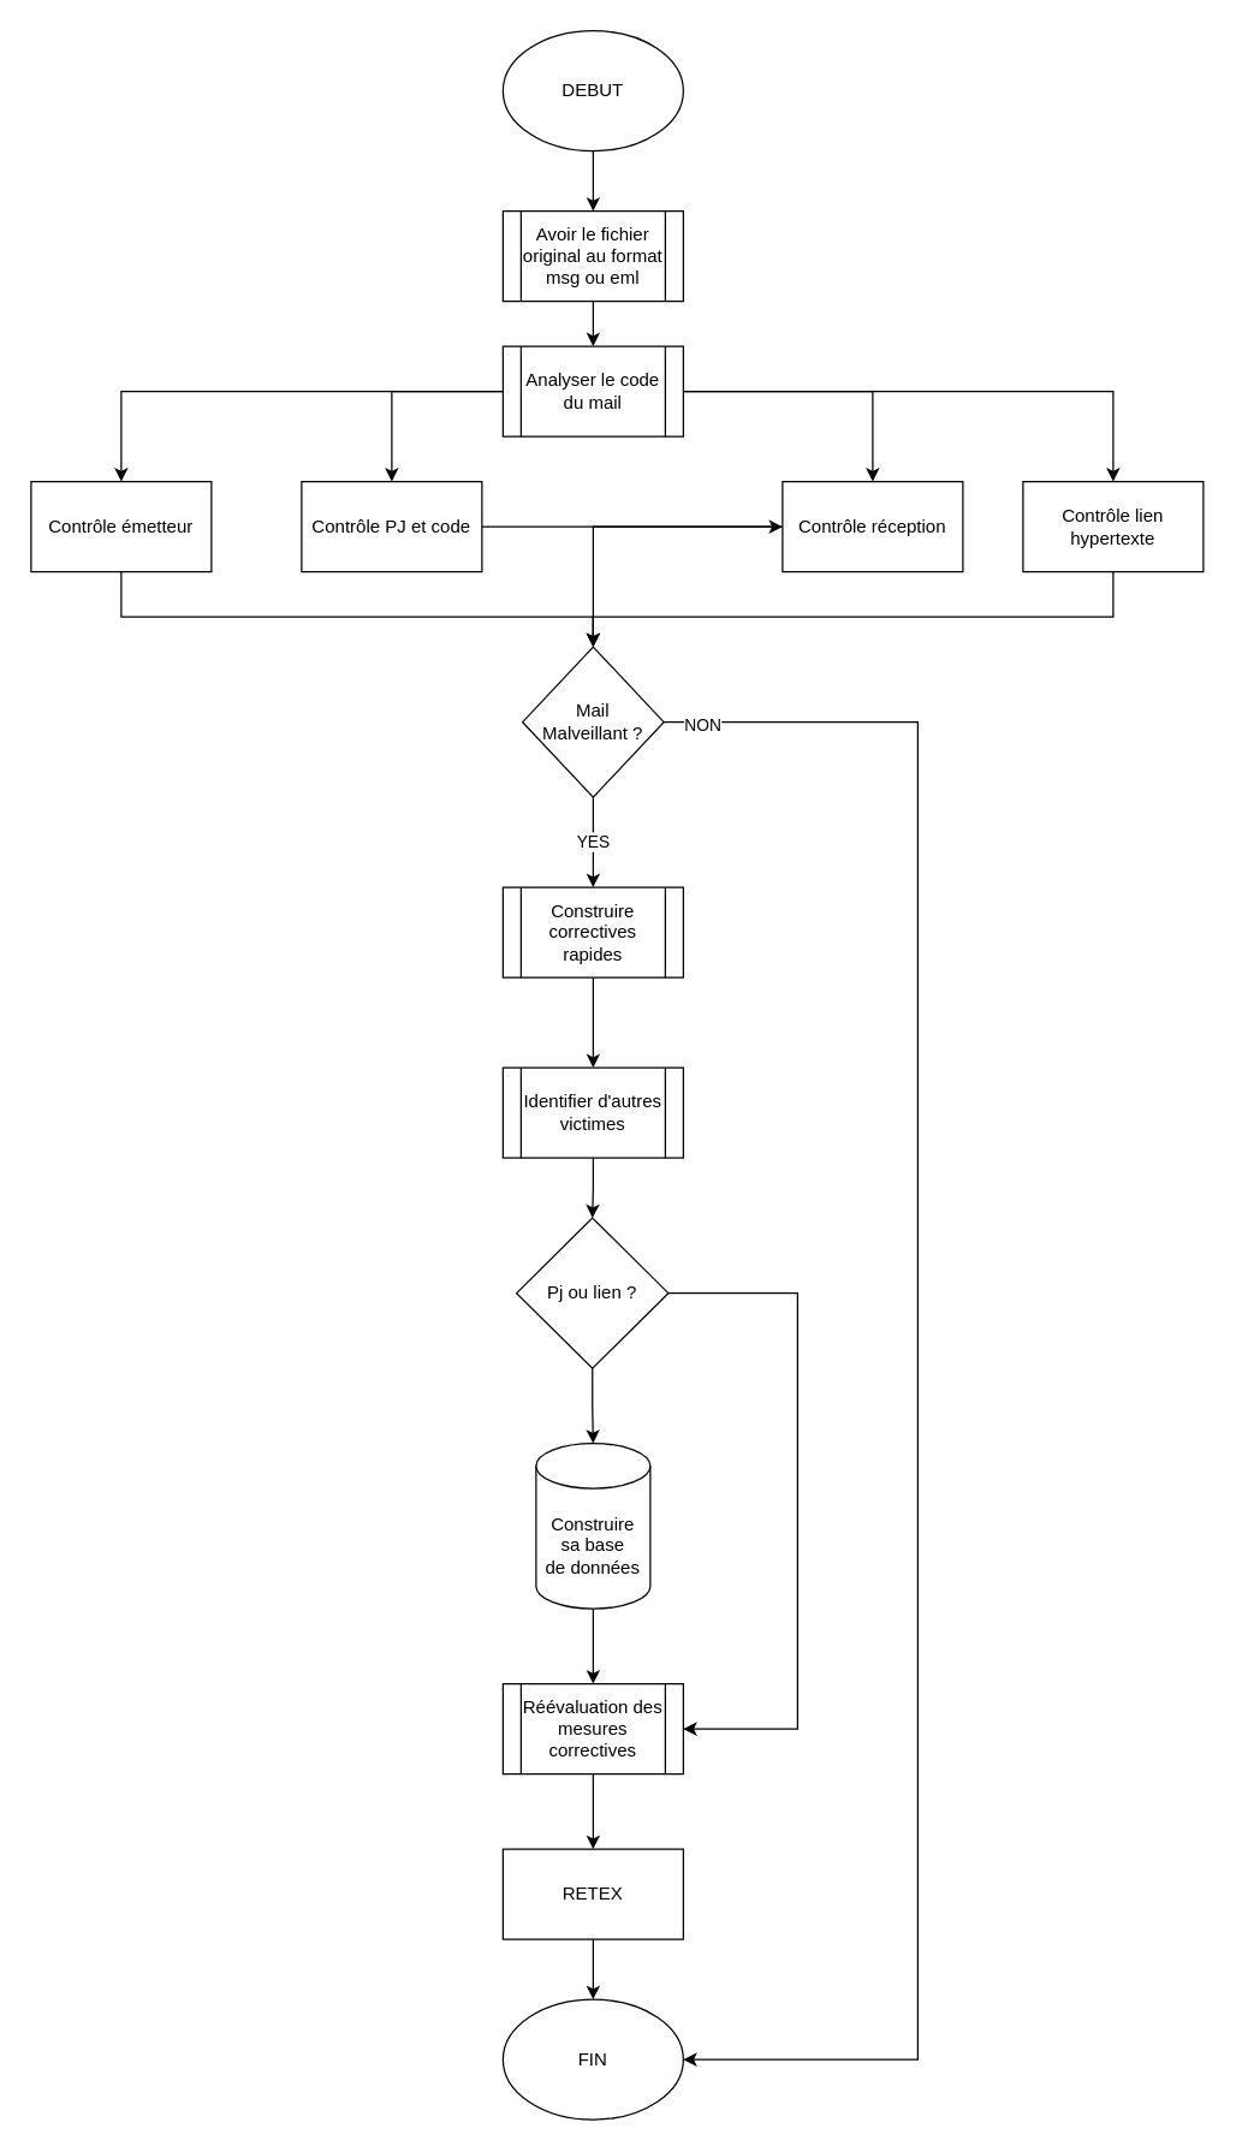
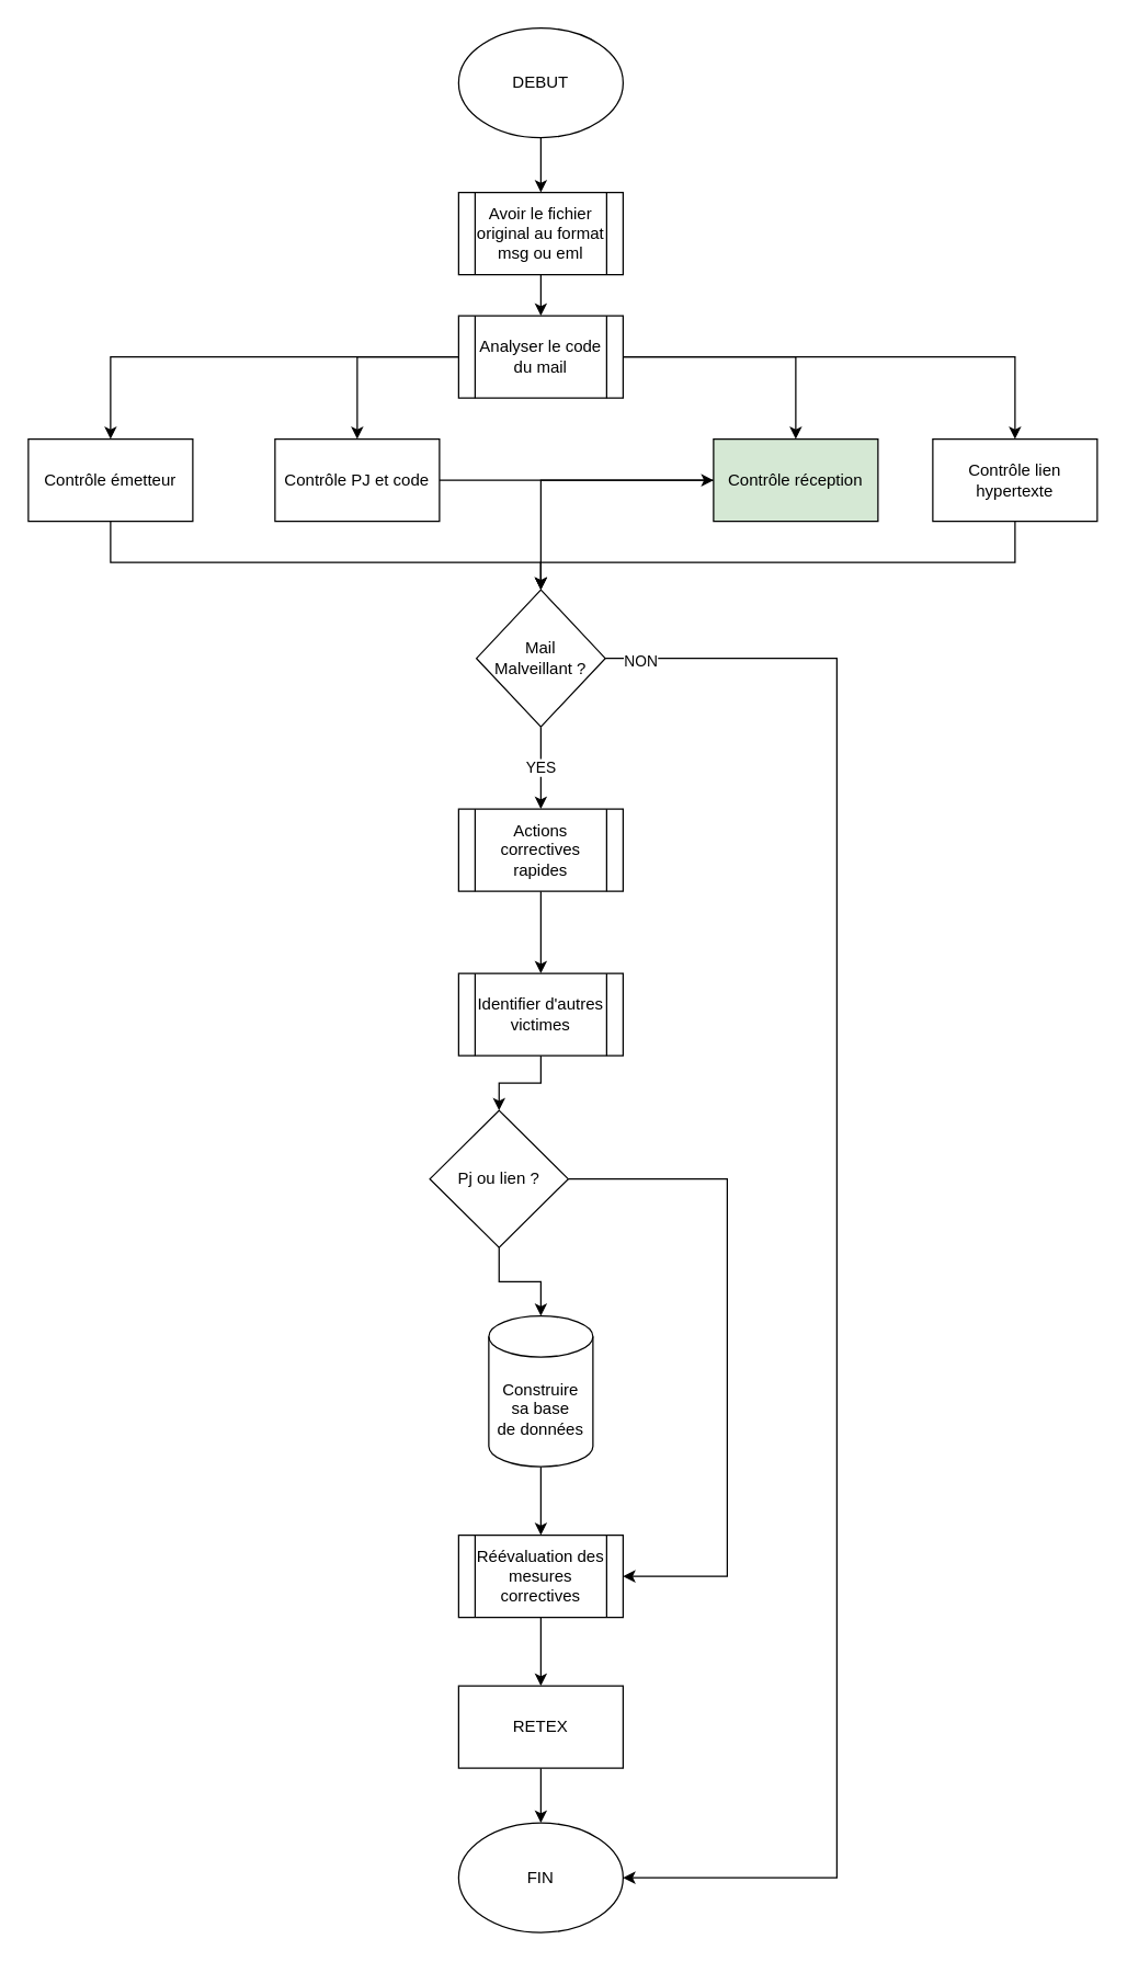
- <mxCell id="22" value="Contrôle réception" style="rounded=0;whiteSpace=wrap;html=1;" vertex="1" parent="1"><mxGeometry x="520" y="320" width="120" height="60" as="geometry" /></mxCell>
+ <mxCell id="22" value="Contrôle réception" style="rounded=0;whiteSpace=wrap;html=1;fillColor=#d5e8d4;" vertex="1" parent="1"><mxGeometry x="520" y="320" width="120" height="60" as="geometry" /></mxCell>
- <mxCell id="24" value="Construire correctives rapides" style="shape=process;whiteSpace=wrap;html=1;backgroundOutline=1;" vertex="1" parent="1"><mxGeometry x="334" y="590" width="120" height="60" as="geometry" /></mxCell>
+ <mxCell id="24" value="Actions correctives rapides" style="shape=process;whiteSpace=wrap;html=1;backgroundOutline=1;" vertex="1" parent="1"><mxGeometry x="334" y="590" width="120" height="60" as="geometry" /></mxCell>
- <mxCell id="31" value="Pj ou lien ?" style="rhombus;whiteSpace=wrap;html=1;" vertex="1" parent="1"><mxGeometry x="343" y="810" width="101" height="100" as="geometry" /></mxCell>
+ <mxCell id="31" value="Pj ou lien ?" style="rhombus;whiteSpace=wrap;html=1;" vertex="1" parent="1"><mxGeometry x="313" y="810" width="101" height="100" as="geometry" /></mxCell>
